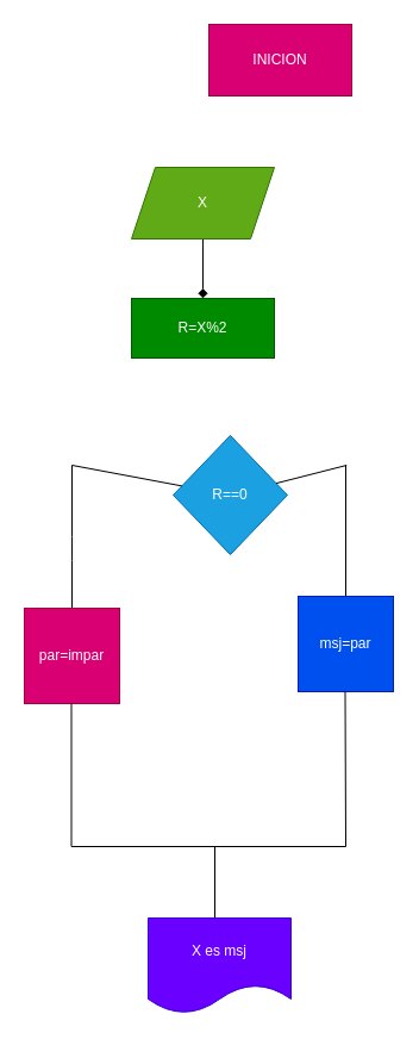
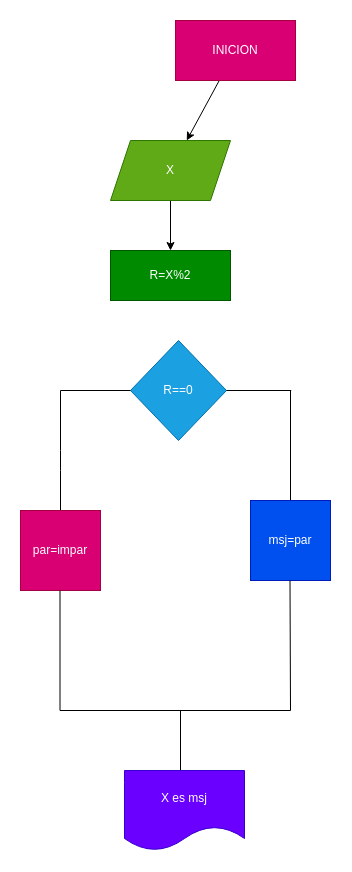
+ <mxCell id="2" value="" style="edgeStyle=none;html=1;" edge="1" parent="1" source="3" target="5"><mxGeometry relative="1" as="geometry" /></mxCell>
- <mxCell id="4" value="" style="edgeStyle=none;html=1;endArrow=diamond;" edge="1" parent="1" source="5" target="6"><mxGeometry relative="1" as="geometry" /></mxCell>
+ <mxCell id="4" value="" style="edgeStyle=none;html=1;" edge="1" parent="1" source="5" target="6"><mxGeometry relative="1" as="geometry" /></mxCell>
- <mxCell id="7" value="R==0" style="rhombus;whiteSpace=wrap;html=1;fillColor=#1ba1e2;fontColor=#ffffff;strokeColor=#006EAF;" vertex="1" parent="1"><mxGeometry x="145" y="365" width="96" height="100" as="geometry" /></mxCell>
+ <mxCell id="7" value="R==0" style="rhombus;whiteSpace=wrap;html=1;fillColor=#1ba1e2;fontColor=#ffffff;strokeColor=#006EAF;" vertex="1" parent="1"><mxGeometry x="130" y="340" width="96" height="100" as="geometry" /></mxCell>
